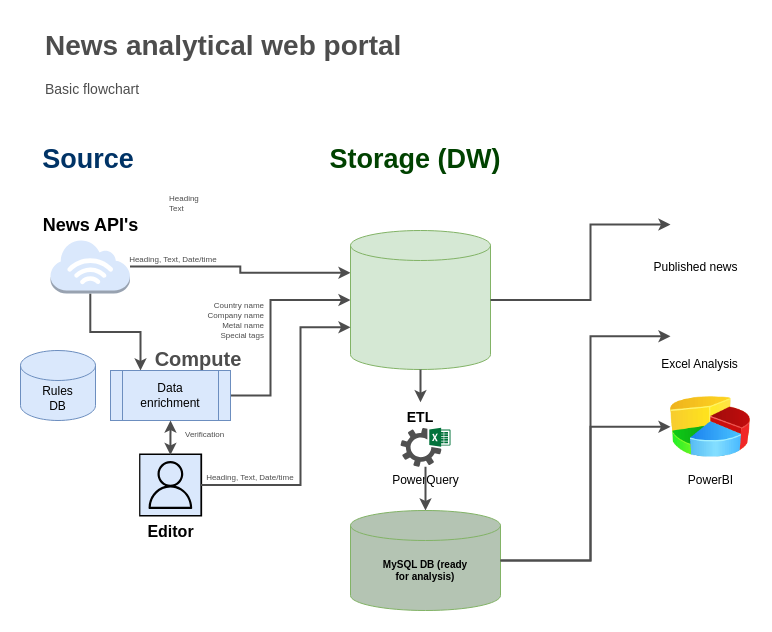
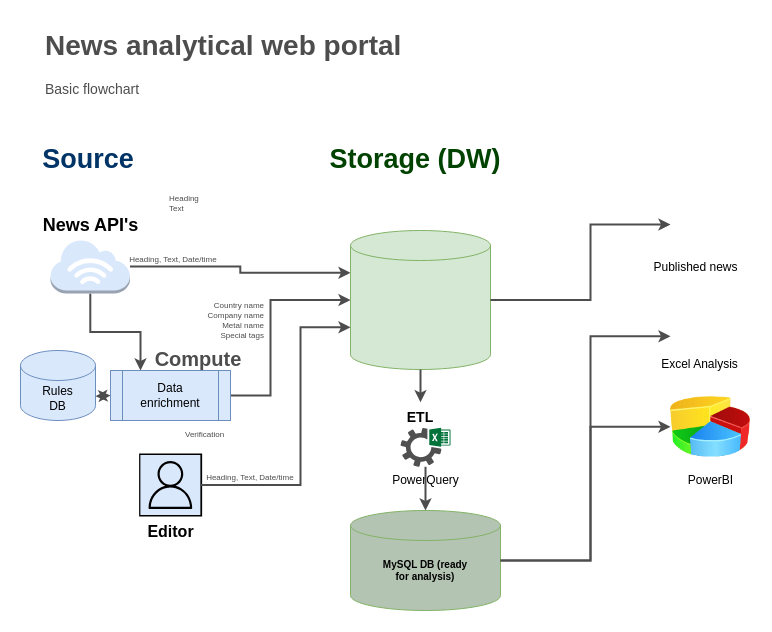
+ <mxCell id="21" value="" style="endArrow=classic;startArrow=classic;html=1;rounded=0;fontSize=12;fontColor=#4D4D4D;endSize=6;strokeColor=#4D4D4D;strokeWidth=2;exitX=0;exitY=0.5;exitDx=0;exitDy=0;entryX=1;entryY=0;entryDx=0;entryDy=45.75;entryPerimeter=0;" parent="1" source="19" target="20" edge="1"><mxGeometry width="50" height="50" relative="1" as="geometry"><mxPoint x="210" y="480" as="sourcePoint" /><mxPoint x="180" y="530" as="targetPoint" /></mxGeometry></mxCell>
- <mxCell id="22" value="" style="endArrow=classic;startArrow=classic;html=1;rounded=0;fontSize=16;fontColor=#4D4D4D;endSize=6;strokeColor=#4D4D4D;strokeWidth=2;entryX=0.5;entryY=1;entryDx=0;entryDy=0;" parent="1" source="13" target="19" edge="1"><mxGeometry width="50" height="50" relative="1" as="geometry"><mxPoint x="170" y="450" as="sourcePoint" /><mxPoint x="200" y="370" as="targetPoint" /></mxGeometry></mxCell>
